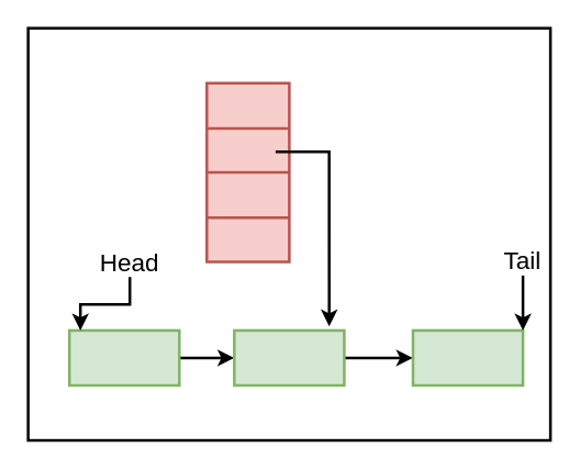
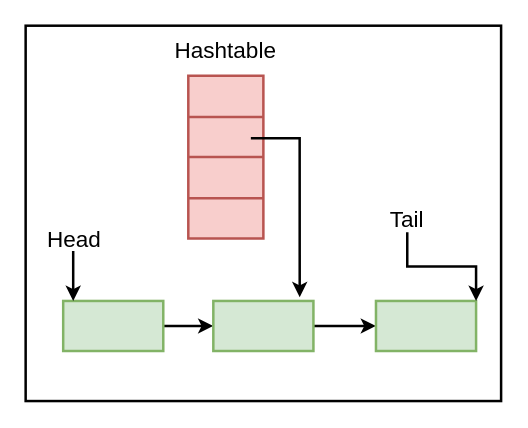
+ <mxCell id="21" value="Hashtable" style="text;html=1;strokeColor=none;fillColor=none;align=center;verticalAlign=middle;whiteSpace=wrap;rounded=0;fontSize=18;" parent="1" vertex="1"><mxGeometry x="135" y="30" width="90" height="20" as="geometry" /></mxCell>
- <mxCell id="20" value="Tail" style="text;html=1;strokeColor=none;fillColor=none;align=center;verticalAlign=middle;whiteSpace=wrap;rounded=0;fontSize=18;" parent="1" vertex="1"><mxGeometry x="360" y="180" width="40" height="20" as="geometry" /></mxCell>
+ <mxCell id="20" value="Tail" style="text;html=1;strokeColor=none;fillColor=none;align=center;verticalAlign=middle;whiteSpace=wrap;rounded=0;fontSize=18;" parent="1" vertex="1"><mxGeometry x="305" y="165" width="40" height="20" as="geometry" /></mxCell>
- <mxCell id="18" value="Head" style="text;html=1;strokeColor=none;fillColor=none;align=center;verticalAlign=middle;whiteSpace=wrap;rounded=0;fontSize=18;" parent="1" vertex="1"><mxGeometry x="74" y="181" width="40" height="20" as="geometry" /></mxCell>
+ <mxCell id="18" value="Head" style="text;html=1;strokeColor=none;fillColor=none;align=center;verticalAlign=middle;whiteSpace=wrap;rounded=0;fontSize=18;" parent="1" vertex="1"><mxGeometry x="39" y="181" width="40" height="20" as="geometry" /></mxCell>
